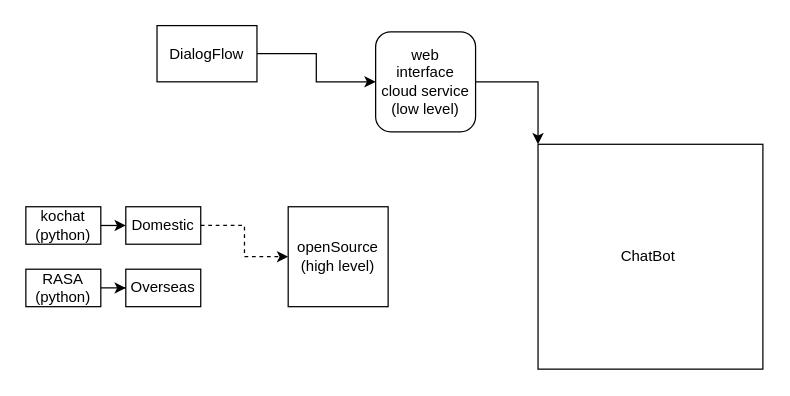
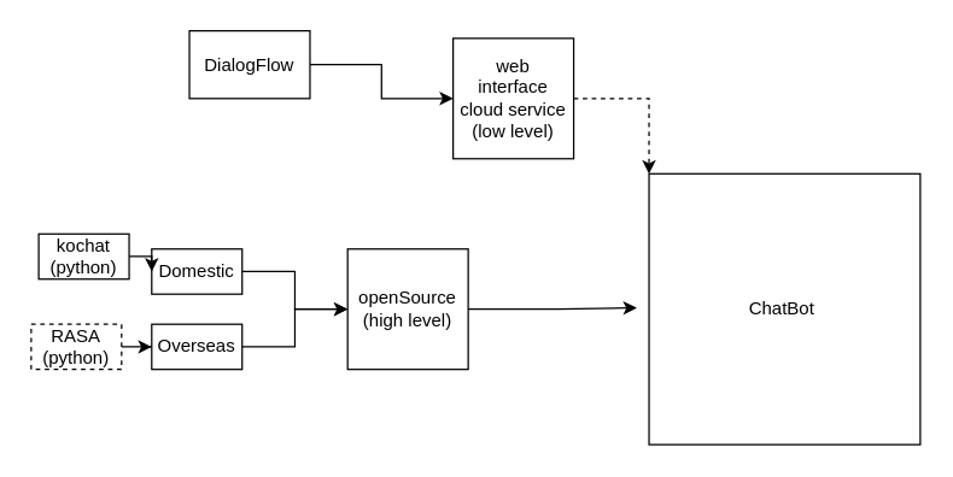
- <mxCell id="14" value="web&lt;div&gt;interface&lt;/div&gt;&lt;div&gt;cloud service&lt;/div&gt;&lt;div&gt;(low level)&lt;/div&gt;" style="whiteSpace=wrap;html=1;aspect=fixed;rounded=1;" vertex="1" parent="1"><mxGeometry x="300" y="25" width="80" height="80" as="geometry" /></mxCell>
+ <mxCell id="14" value="web&lt;div&gt;interface&lt;/div&gt;&lt;div&gt;cloud service&lt;/div&gt;&lt;div&gt;(low level)&lt;/div&gt;" style="whiteSpace=wrap;html=1;aspect=fixed;" vertex="1" parent="1"><mxGeometry x="300" y="25" width="80" height="80" as="geometry" /></mxCell>
- <mxCell id="13" style="edgeStyle=orthogonalEdgeStyle;rounded=0;orthogonalLoop=1;jettySize=auto;html=1;exitX=1;exitY=0.5;exitDx=0;exitDy=0;entryX=0;entryY=0;entryDx=0;entryDy=0;" edge="1" parent="1" source="14" target="2"><mxGeometry relative="1" as="geometry" /></mxCell>
+ <mxCell id="13" style="edgeStyle=orthogonalEdgeStyle;rounded=0;orthogonalLoop=1;jettySize=auto;html=1;exitX=1;exitY=0.5;exitDx=0;exitDy=0;entryX=0;entryY=0;entryDx=0;entryDy=0;dashed=1;" edge="1" parent="1" source="14" target="2"><mxGeometry relative="1" as="geometry" /></mxCell>
- <mxCell id="10" value="kochat&lt;div&gt;(python)&lt;/div&gt;" style="rounded=0;whiteSpace=wrap;html=1;" vertex="1" parent="1"><mxGeometry x="20" y="165" width="60" height="30" as="geometry" /></mxCell>
+ <mxCell id="10" value="kochat&lt;div&gt;(python)&lt;/div&gt;" style="rounded=0;whiteSpace=wrap;html=1;" vertex="1" parent="1"><mxGeometry x="25" y="155" width="60" height="30" as="geometry" /></mxCell>
- <mxCell id="5" style="edgeStyle=orthogonalEdgeStyle;rounded=0;orthogonalLoop=1;jettySize=auto;html=1;exitX=1;exitY=0.5;exitDx=0;exitDy=0;dashed=1;" edge="1" parent="1" source="6" target="3"><mxGeometry relative="1" as="geometry" /></mxCell>
+ <mxCell id="5" style="edgeStyle=orthogonalEdgeStyle;rounded=0;orthogonalLoop=1;jettySize=auto;html=1;exitX=1;exitY=0.5;exitDx=0;exitDy=0;" edge="1" parent="1" source="6" target="3"><mxGeometry relative="1" as="geometry" /></mxCell>
+ <mxCell id="4" style="edgeStyle=orthogonalEdgeStyle;rounded=0;orthogonalLoop=1;jettySize=auto;html=1;exitX=1;exitY=0.5;exitDx=0;exitDy=0;entryX=-0.045;entryY=0.495;entryDx=0;entryDy=0;entryPerimeter=0;" edge="1" parent="1" source="3" target="2"><mxGeometry relative="1" as="geometry" /></mxCell>
- <mxCell id="12" value="RASA&lt;div&gt;(python)&lt;/div&gt;" style="rounded=0;whiteSpace=wrap;html=1;" vertex="1" parent="1"><mxGeometry x="20" y="215" width="60" height="30" as="geometry" /></mxCell>
+ <mxCell id="12" value="RASA&lt;div&gt;(python)&lt;/div&gt;" style="rounded=0;whiteSpace=wrap;html=1;dashed=1;" vertex="1" parent="1"><mxGeometry x="20" y="215" width="60" height="30" as="geometry" /></mxCell>
+ <mxCell id="7" style="edgeStyle=orthogonalEdgeStyle;rounded=0;orthogonalLoop=1;jettySize=auto;html=1;exitX=1;exitY=0.5;exitDx=0;exitDy=0;entryX=0;entryY=0.5;entryDx=0;entryDy=0;" edge="1" parent="1" source="8" target="3"><mxGeometry relative="1" as="geometry" /></mxCell>
